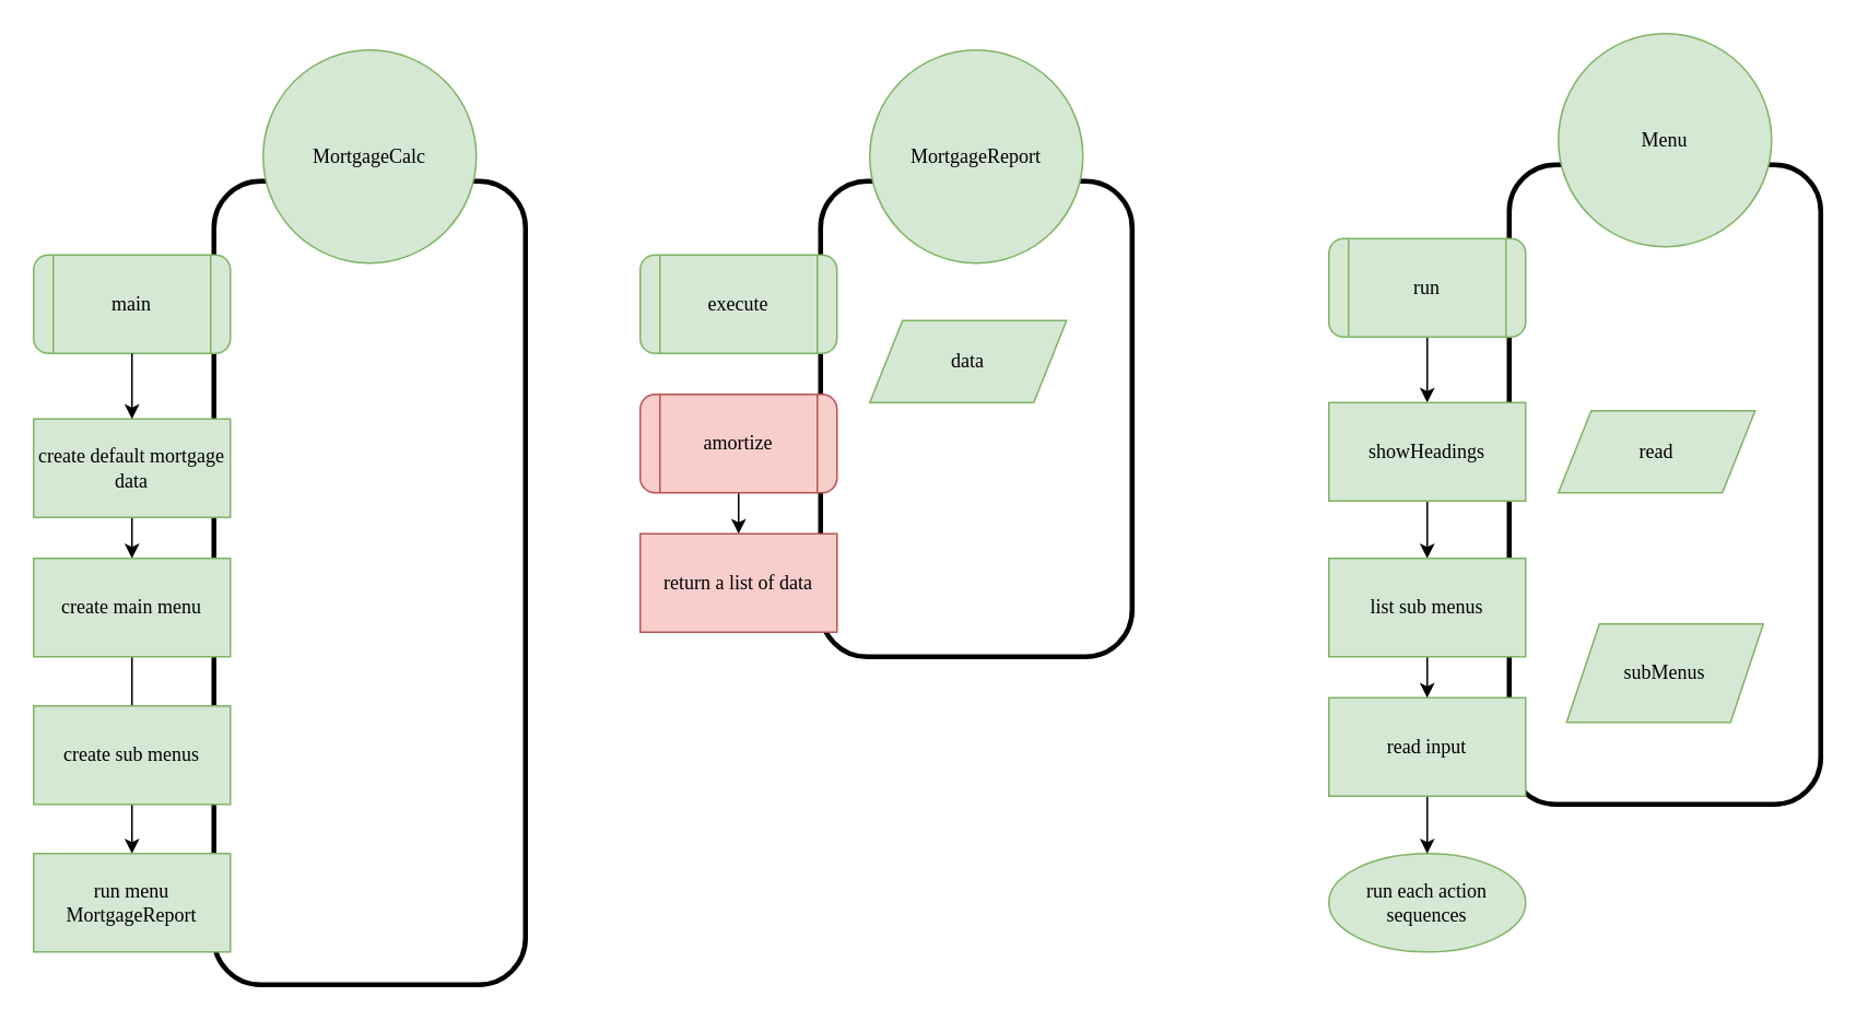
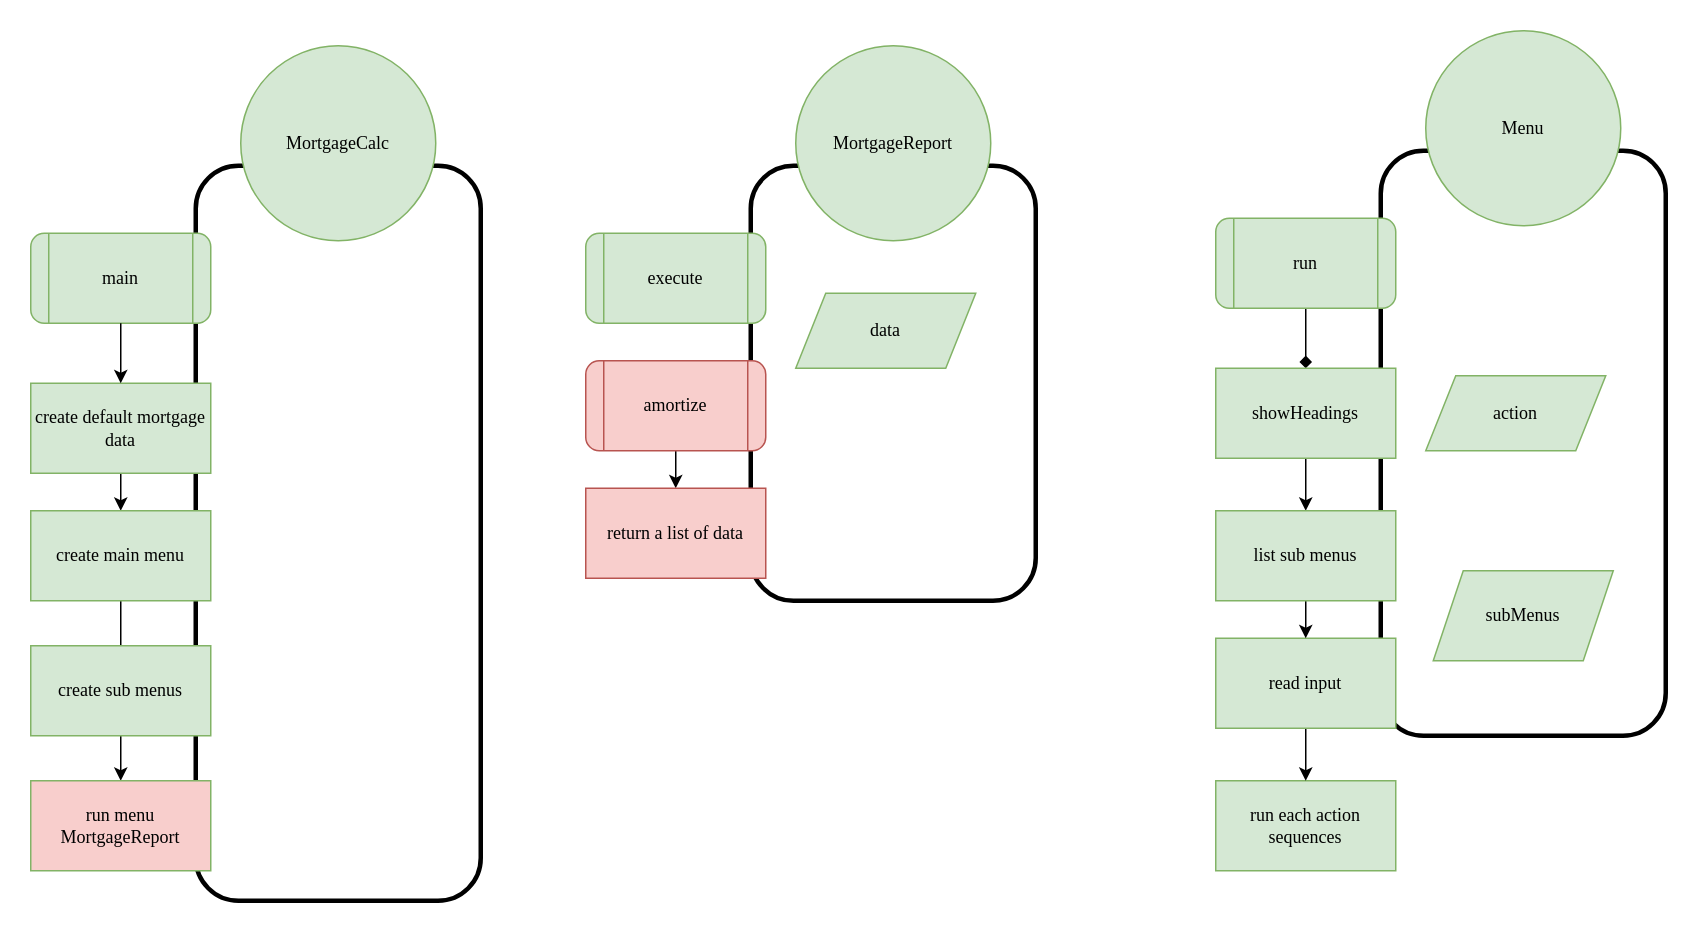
- <mxCell id="13" style="edgeStyle=orthogonalEdgeStyle;rounded=0;orthogonalLoop=1;jettySize=auto;html=1;exitX=0.5;exitY=1;exitDx=0;exitDy=0;entryX=0.5;entryY=0;entryDx=0;entryDy=0;fontFamily=SF Mono;" edge="1" parent="1" source="14" target="19"><mxGeometry relative="1" as="geometry" /></mxCell>
+ <mxCell id="13" style="edgeStyle=orthogonalEdgeStyle;rounded=0;orthogonalLoop=1;jettySize=auto;html=1;exitX=0.5;exitY=1;exitDx=0;exitDy=0;entryX=0.5;entryY=0;entryDx=0;entryDy=0;fontFamily=SF Mono;endArrow=diamond;" edge="1" parent="1" source="14" target="19"><mxGeometry relative="1" as="geometry" /></mxCell>
- <mxCell id="16" value="read" style="shape=parallelogram;perimeter=parallelogramPerimeter;whiteSpace=wrap;html=1;fixedSize=1;fillColor=#d5e8d4;strokeColor=#82b366;fontFamily=SF Mono;" vertex="1" parent="1"><mxGeometry x="950" y="250" width="120" height="50" as="geometry" /></mxCell>
+ <mxCell id="16" value="action" style="shape=parallelogram;perimeter=parallelogramPerimeter;whiteSpace=wrap;html=1;fixedSize=1;fillColor=#d5e8d4;strokeColor=#82b366;fontFamily=SF Mono;" vertex="1" parent="1"><mxGeometry x="950" y="250" width="120" height="50" as="geometry" /></mxCell>
- <mxCell id="25" value="run menu MortgageReport" style="rounded=0;whiteSpace=wrap;html=1;fillColor=#d5e8d4;strokeColor=#82b366;fontFamily=SF Mono;" vertex="1" parent="1"><mxGeometry x="20" y="520" width="120" height="60" as="geometry" /></mxCell>
+ <mxCell id="25" value="run menu MortgageReport" style="rounded=0;whiteSpace=wrap;html=1;fillColor=#f8cecc;strokeColor=#82b366;fontFamily=SF Mono;" vertex="1" parent="1"><mxGeometry x="20" y="520" width="120" height="60" as="geometry" /></mxCell>
- <mxCell id="20" value="run each action sequences" style="ellipse;whiteSpace=wrap;html=1;fillColor=#d5e8d4;strokeColor=#82b366;fontFamily=SF Mono;" vertex="1" parent="1"><mxGeometry x="810" y="520" width="120" height="60" as="geometry" /></mxCell>
+ <mxCell id="20" value="run each action sequences" style="rounded=0;whiteSpace=wrap;html=1;fillColor=#d5e8d4;strokeColor=#82b366;fontFamily=SF Mono;" vertex="1" parent="1"><mxGeometry x="810" y="520" width="120" height="60" as="geometry" /></mxCell>
